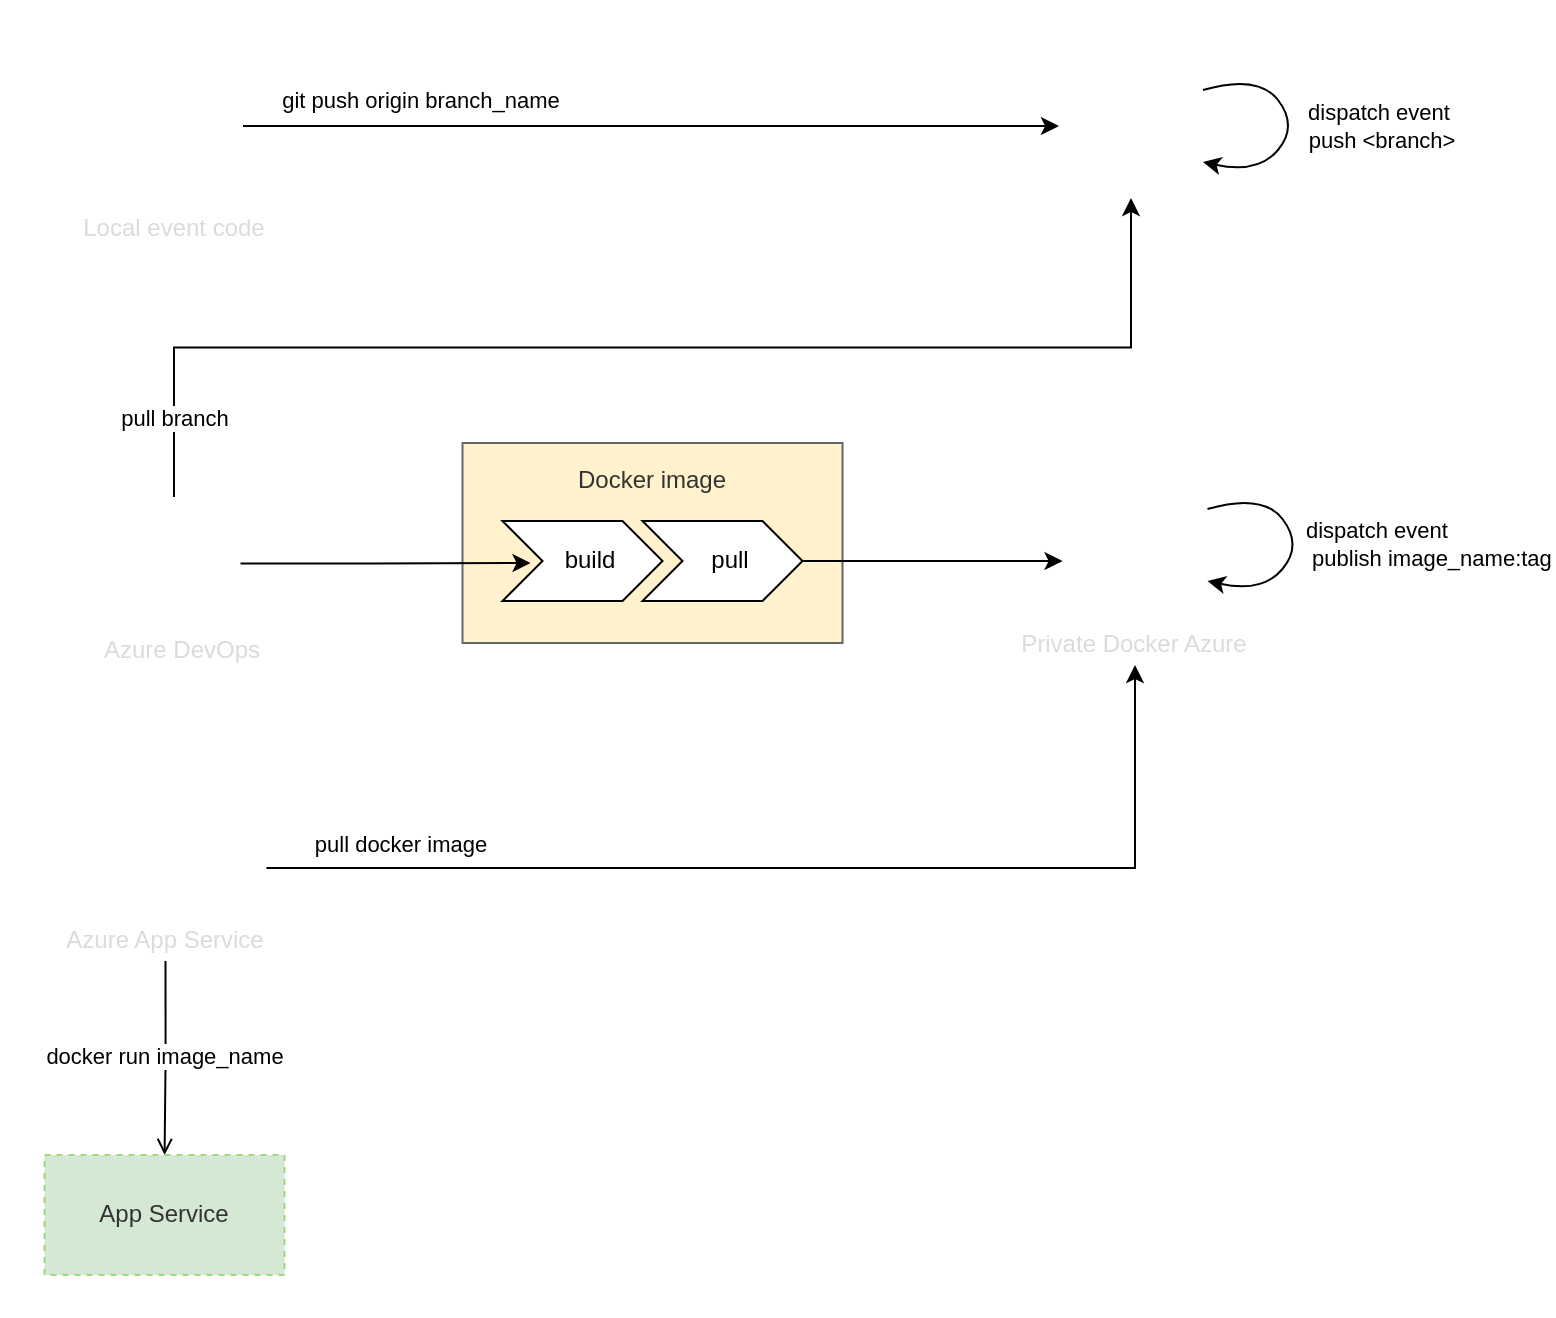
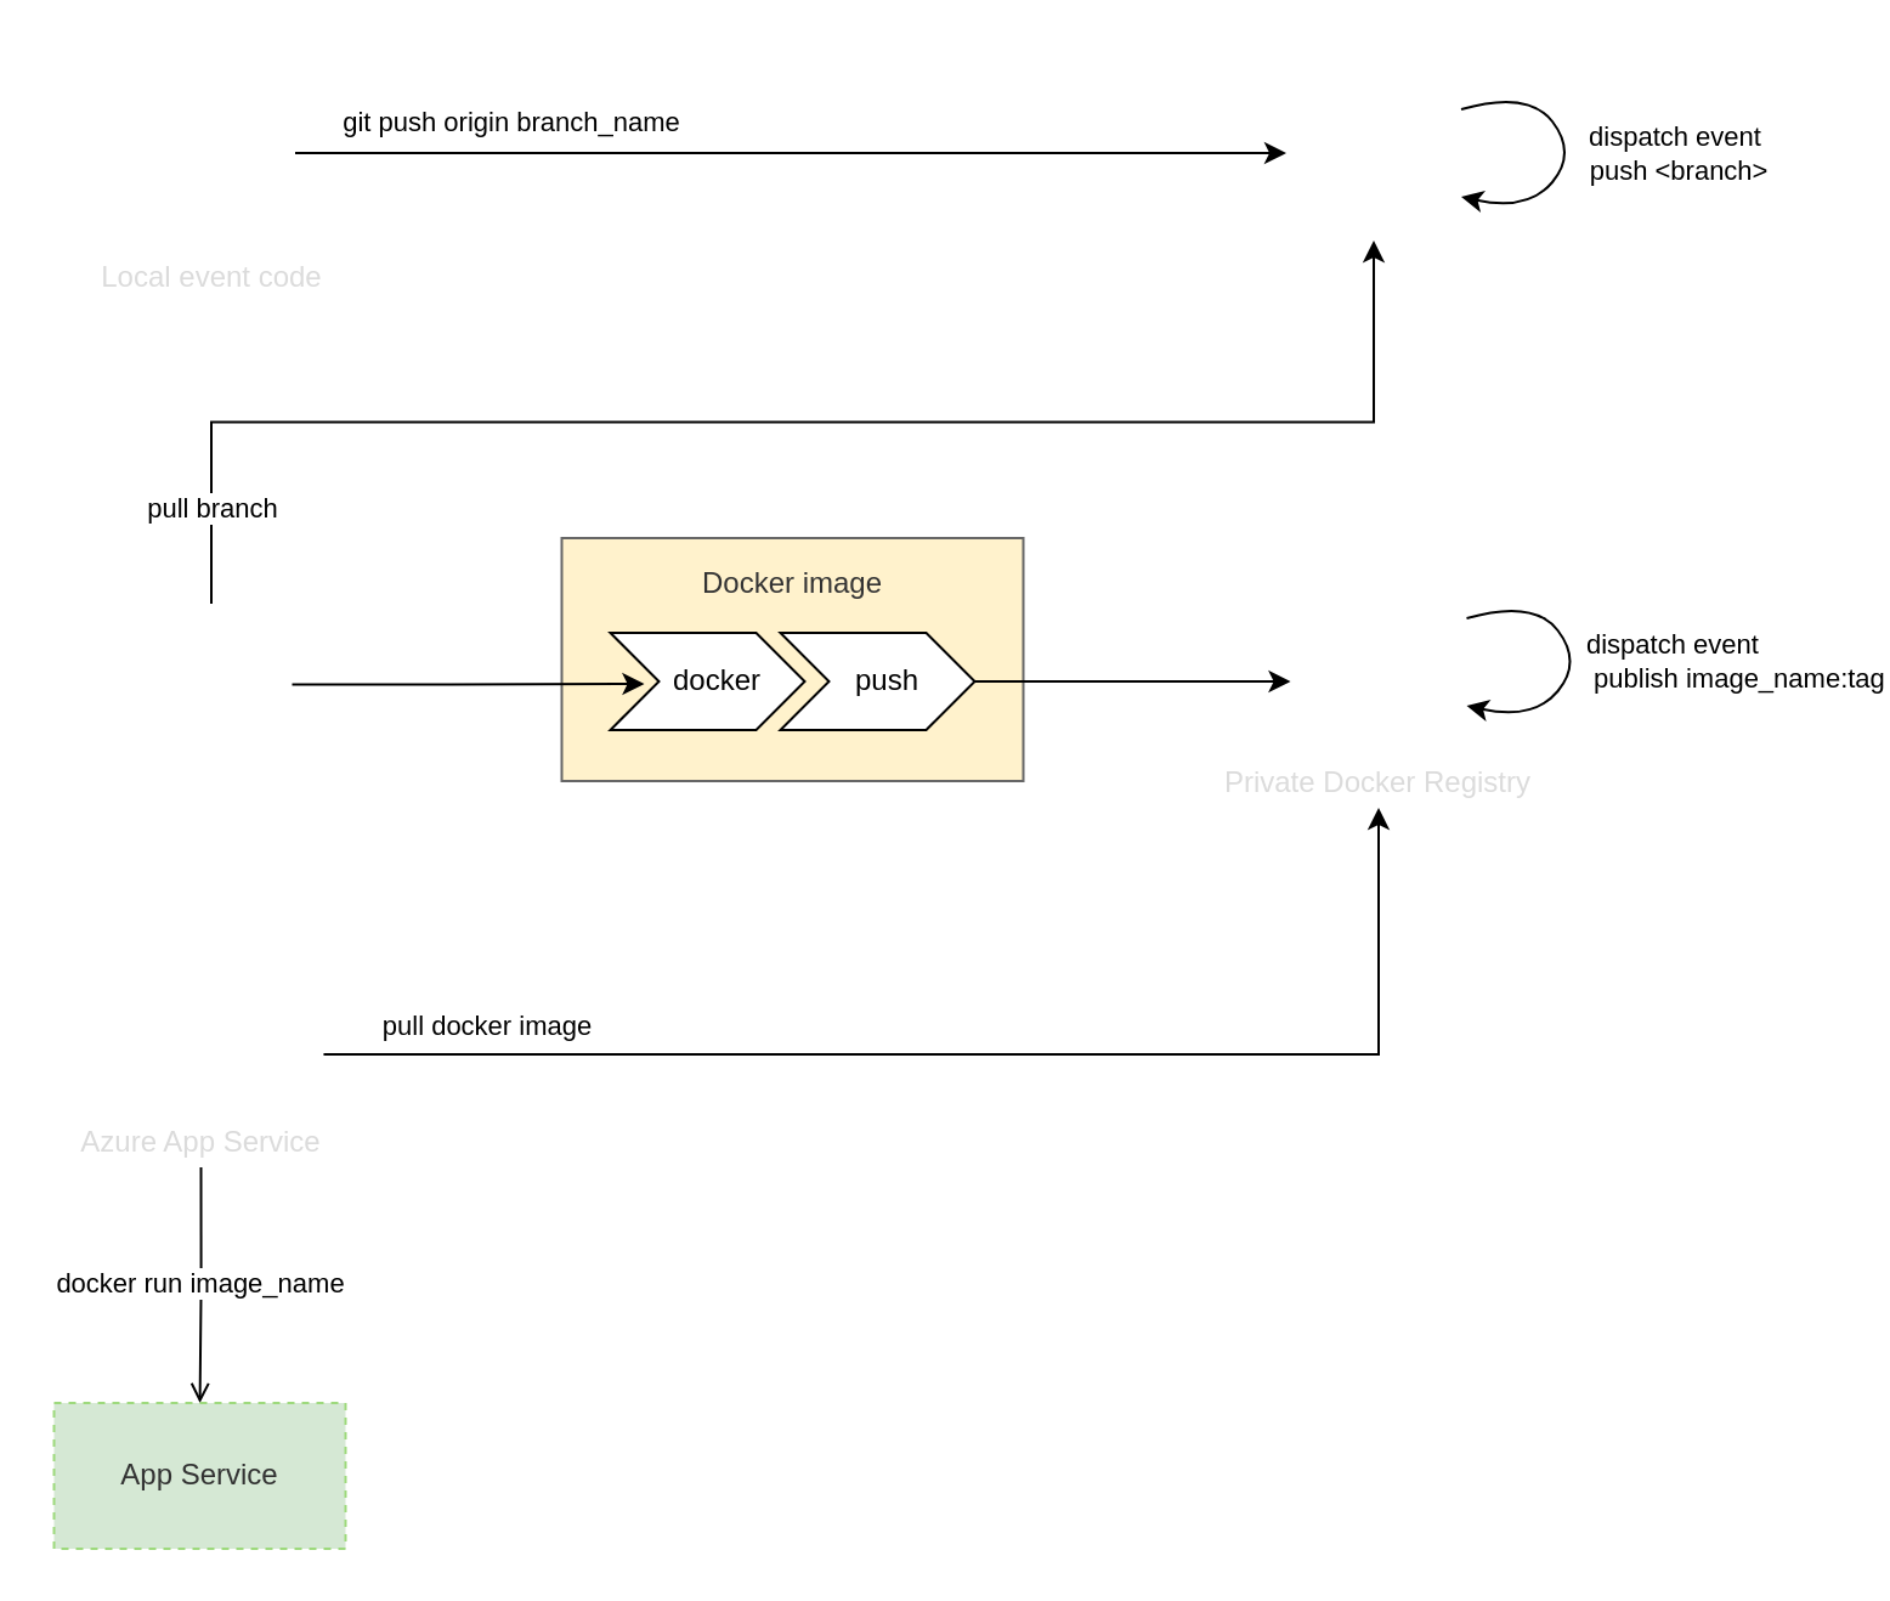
- <mxCell id="10" value="build" style="shape=step;perimeter=stepPerimeter;whiteSpace=wrap;html=1;fixedSize=1;align=center;spacingLeft=8;" parent="1" vertex="1"><mxGeometry x="250.75" y="260" width="80" height="40" as="geometry" /></mxCell>
+ <mxCell id="10" value="docker" style="shape=step;perimeter=stepPerimeter;whiteSpace=wrap;html=1;fixedSize=1;align=center;spacingLeft=8;" parent="1" vertex="1"><mxGeometry x="250.75" y="260" width="80" height="40" as="geometry" /></mxCell>
- <mxCell id="12" value="pull" style="shape=step;perimeter=stepPerimeter;whiteSpace=wrap;html=1;fixedSize=1;align=center;spacingLeft=8;" parent="1" vertex="1"><mxGeometry x="320.75" y="260" width="80" height="40" as="geometry" /></mxCell>
+ <mxCell id="12" value="push" style="shape=step;perimeter=stepPerimeter;whiteSpace=wrap;html=1;fixedSize=1;align=center;spacingLeft=8;" parent="1" vertex="1"><mxGeometry x="320.75" y="260" width="80" height="40" as="geometry" /></mxCell>
- <mxCell id="27" value="&lt;span style=&quot;font-family: &amp;quot;helvetica&amp;quot; ; font-size: 12px ; font-style: normal ; font-weight: 400 ; letter-spacing: normal ; text-align: center ; text-indent: 0px ; text-transform: none ; word-spacing: 0px ; float: none ; display: inline&quot;&gt;Private Docker Azure&lt;/span&gt;" style="text;html=1;align=center;verticalAlign=middle;whiteSpace=wrap;rounded=0;fontColor=#DBDBDB;" parent="24" vertex="1"><mxGeometry y="64" width="140" height="20" as="geometry" /></mxCell>
+ <mxCell id="27" value="&lt;span style=&quot;font-family: &amp;quot;helvetica&amp;quot; ; font-size: 12px ; font-style: normal ; font-weight: 400 ; letter-spacing: normal ; text-align: center ; text-indent: 0px ; text-transform: none ; word-spacing: 0px ; float: none ; display: inline&quot;&gt;Private Docker Registry&lt;/span&gt;" style="text;html=1;align=center;verticalAlign=middle;whiteSpace=wrap;rounded=0;fontColor=#DBDBDB;" parent="24" vertex="1"><mxGeometry y="64" width="140" height="20" as="geometry" /></mxCell>
- <mxCell id="16" value="Azure DevOps" style="text;html=1;strokeColor=none;fillColor=none;align=center;verticalAlign=middle;whiteSpace=wrap;rounded=0;fontColor=#dbdbdb;" parent="14" vertex="1"><mxGeometry y="66.5" width="96" height="20" as="geometry" /></mxCell>
